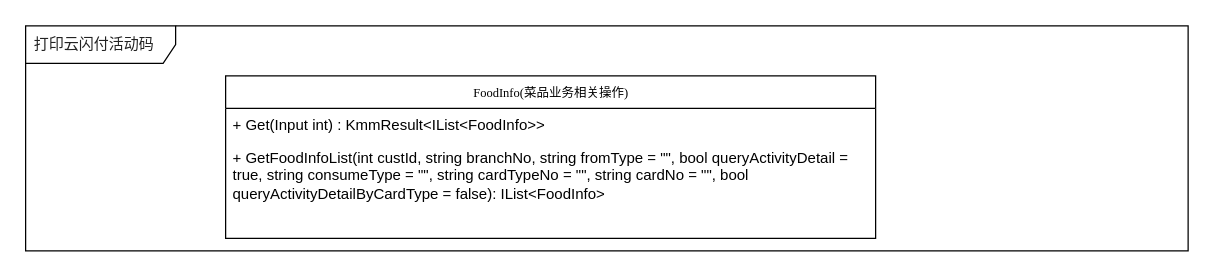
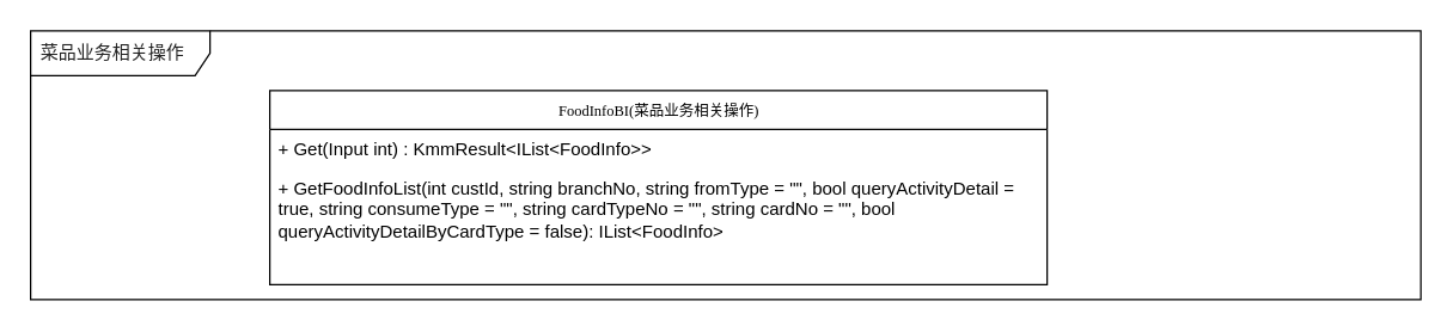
- <mxCell id="2" value="&lt;span style=&quot;color: rgb(34 , 34 , 34) ; font-family: &amp;#34;consolas&amp;#34; , &amp;#34;lucida console&amp;#34; , &amp;#34;courier new&amp;#34; , monospace ; background-color: rgb(255 , 255 , 255)&quot;&gt;打印云闪付活动码&lt;/span&gt;" style="shape=umlFrame;whiteSpace=wrap;html=1;width=120;height=30;boundedLbl=1;verticalAlign=middle;align=left;spacingLeft=5;" vertex="1" parent="1"><mxGeometry x="20" y="20" width="930" height="180" as="geometry" /></mxCell>
+ <mxCell id="2" value="&lt;span style=&quot;color: rgb(34 , 34 , 34) ; font-family: &amp;#34;consolas&amp;#34; , &amp;#34;lucida console&amp;#34; , &amp;#34;courier new&amp;#34; , monospace ; background-color: rgb(255 , 255 , 255)&quot;&gt;菜品业务相关操作&lt;/span&gt;" style="shape=umlFrame;whiteSpace=wrap;html=1;width=120;height=30;boundedLbl=1;verticalAlign=middle;align=left;spacingLeft=5;" vertex="1" parent="1"><mxGeometry x="20" y="20" width="930" height="180" as="geometry" /></mxCell>
- <mxCell id="3" value="FoodInfo(菜品业务相关操作)" style="swimlane;html=1;fontStyle=0;childLayout=stackLayout;horizontal=1;startSize=26;fillColor=none;horizontalStack=0;resizeParent=1;resizeLast=0;collapsible=1;marginBottom=0;swimlaneFillColor=#ffffff;rounded=0;shadow=0;comic=0;labelBackgroundColor=none;strokeWidth=1;fontFamily=Verdana;fontSize=10;align=center;" vertex="1" parent="1"><mxGeometry x="180" y="60" width="520" height="130" as="geometry" /></mxCell>
+ <mxCell id="3" value="FoodInfoBI(菜品业务相关操作)" style="swimlane;html=1;fontStyle=0;childLayout=stackLayout;horizontal=1;startSize=26;fillColor=none;horizontalStack=0;resizeParent=1;resizeLast=0;collapsible=1;marginBottom=0;swimlaneFillColor=#ffffff;rounded=0;shadow=0;comic=0;labelBackgroundColor=none;strokeWidth=1;fontFamily=Verdana;fontSize=10;align=center;" vertex="1" parent="1"><mxGeometry x="180" y="60" width="520" height="130" as="geometry" /></mxCell>
